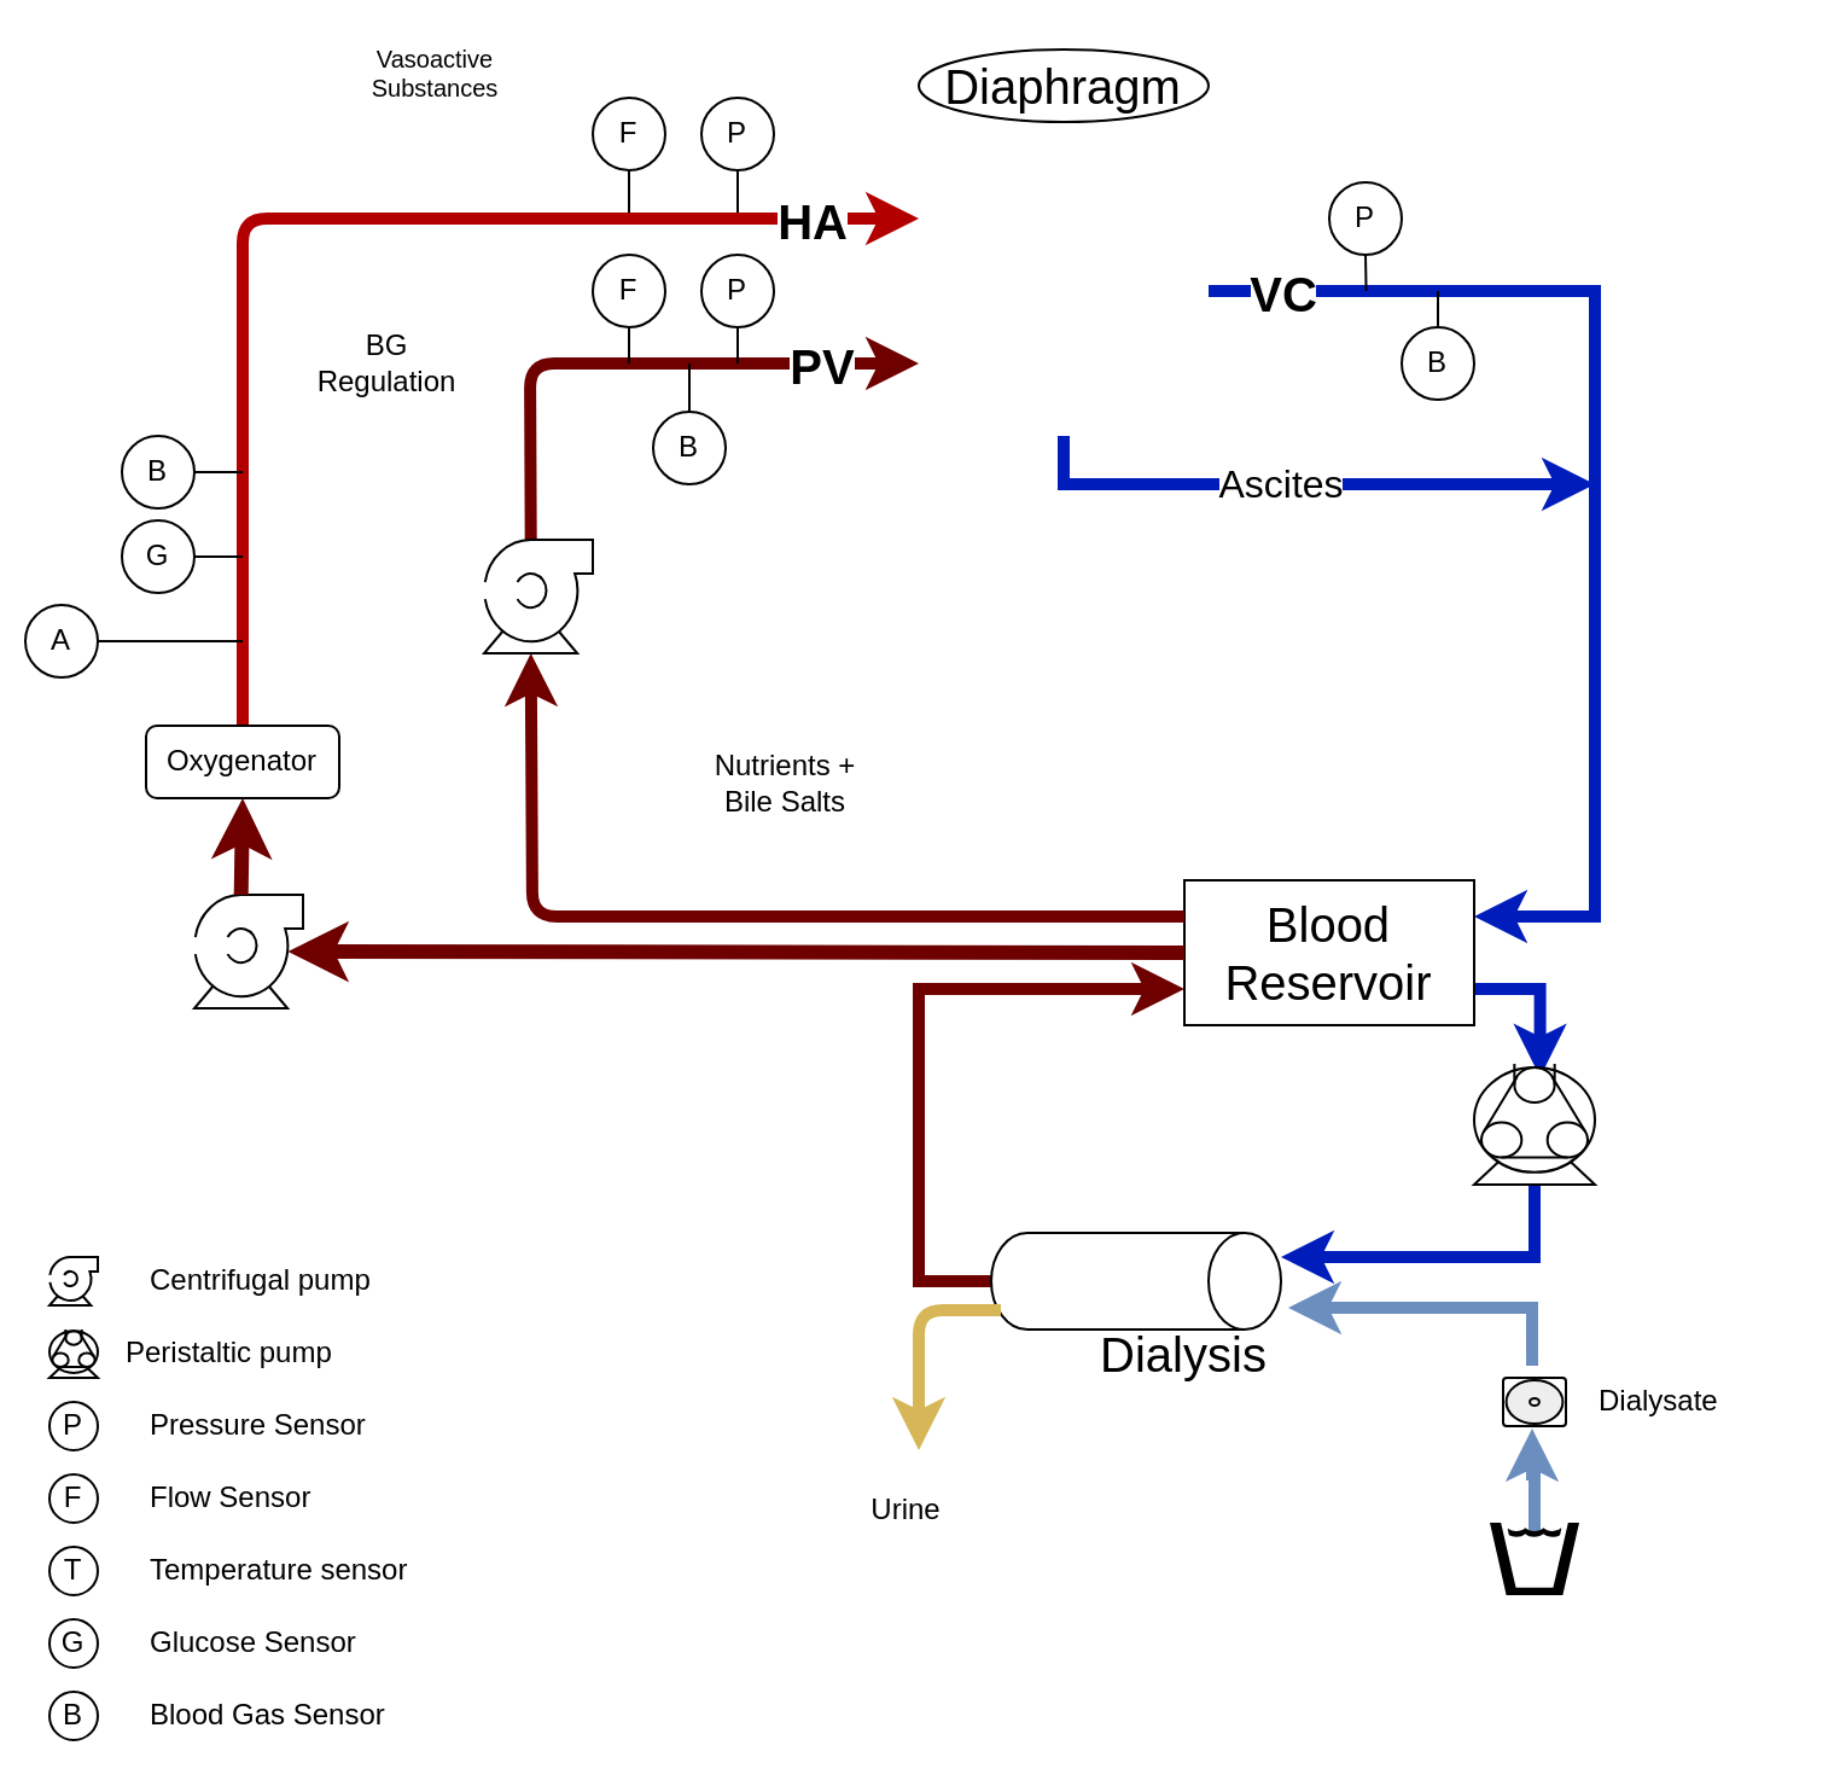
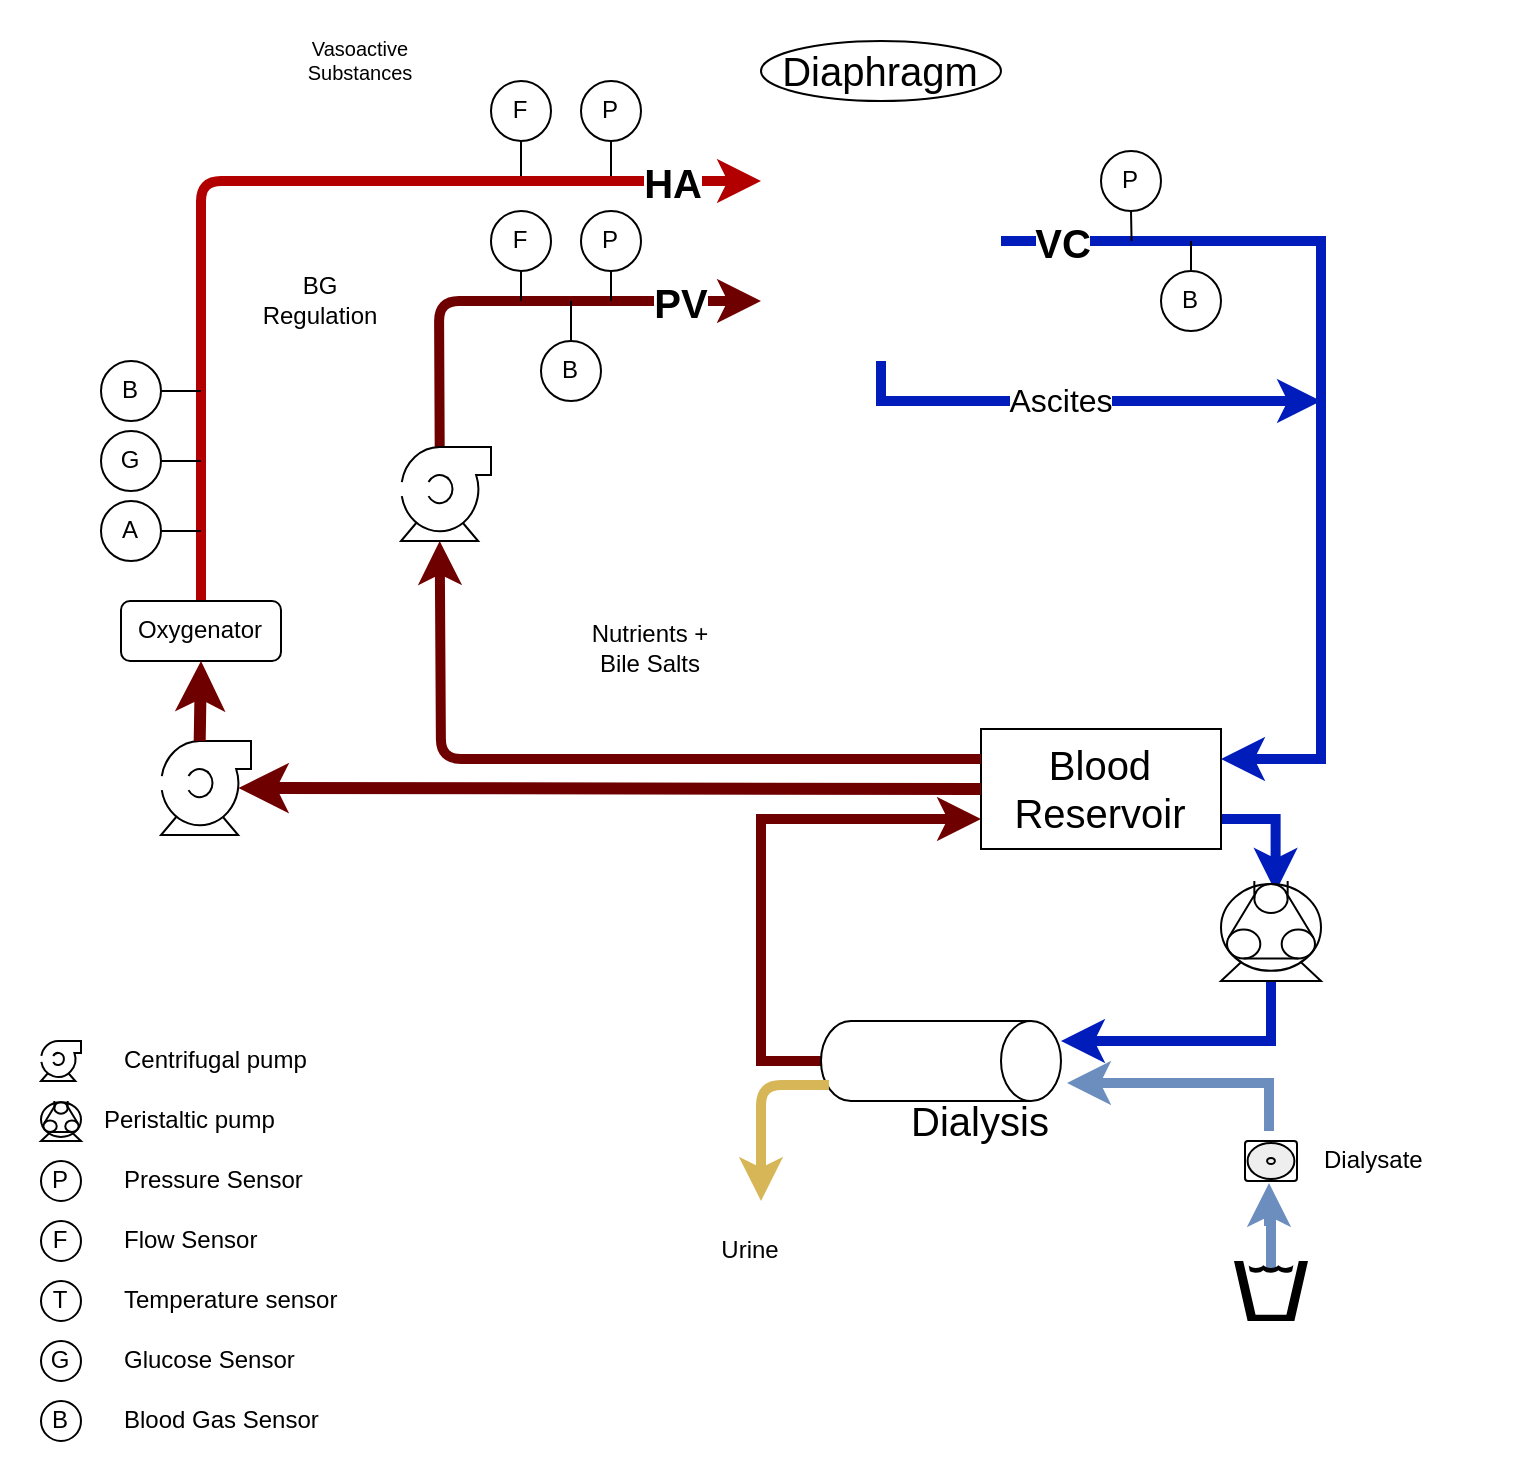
- <mxCell id="25" value="A" style="ellipse;whiteSpace=wrap;html=1;aspect=fixed;" parent="1" vertex="1"><mxGeometry x="10" y="250" width="30" height="30" as="geometry" /></mxCell>
+ <mxCell id="25" value="A" style="ellipse;whiteSpace=wrap;html=1;aspect=fixed;" parent="1" vertex="1"><mxGeometry x="50" y="250" width="30" height="30" as="geometry" /></mxCell>
